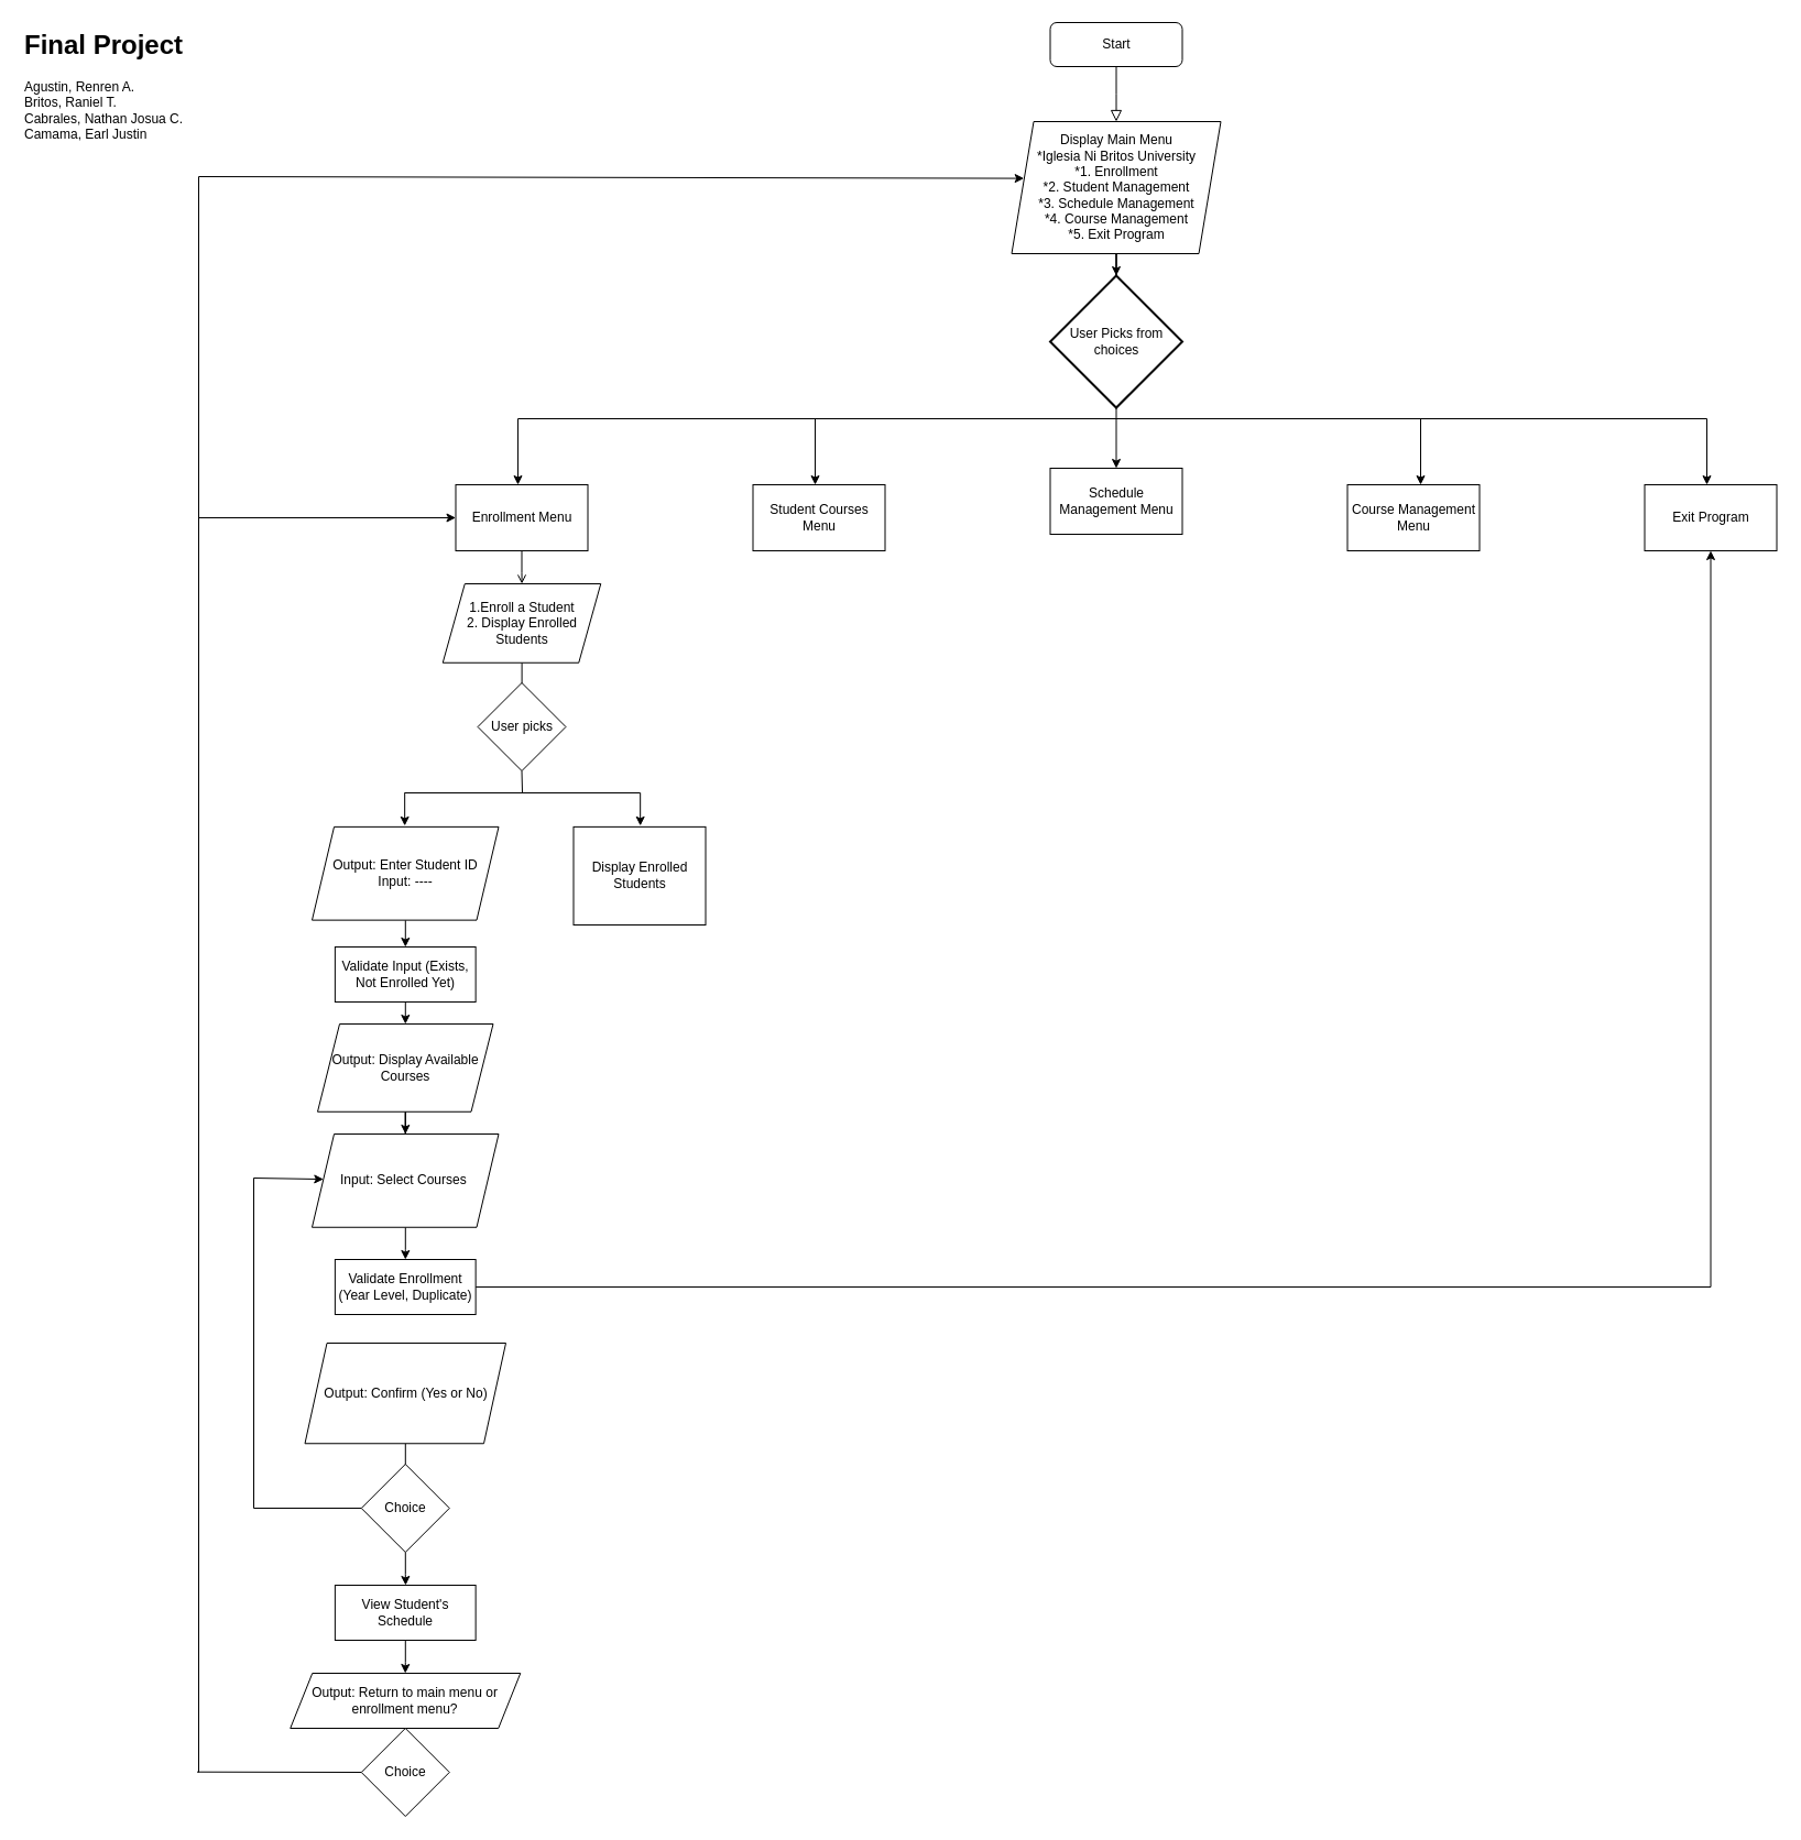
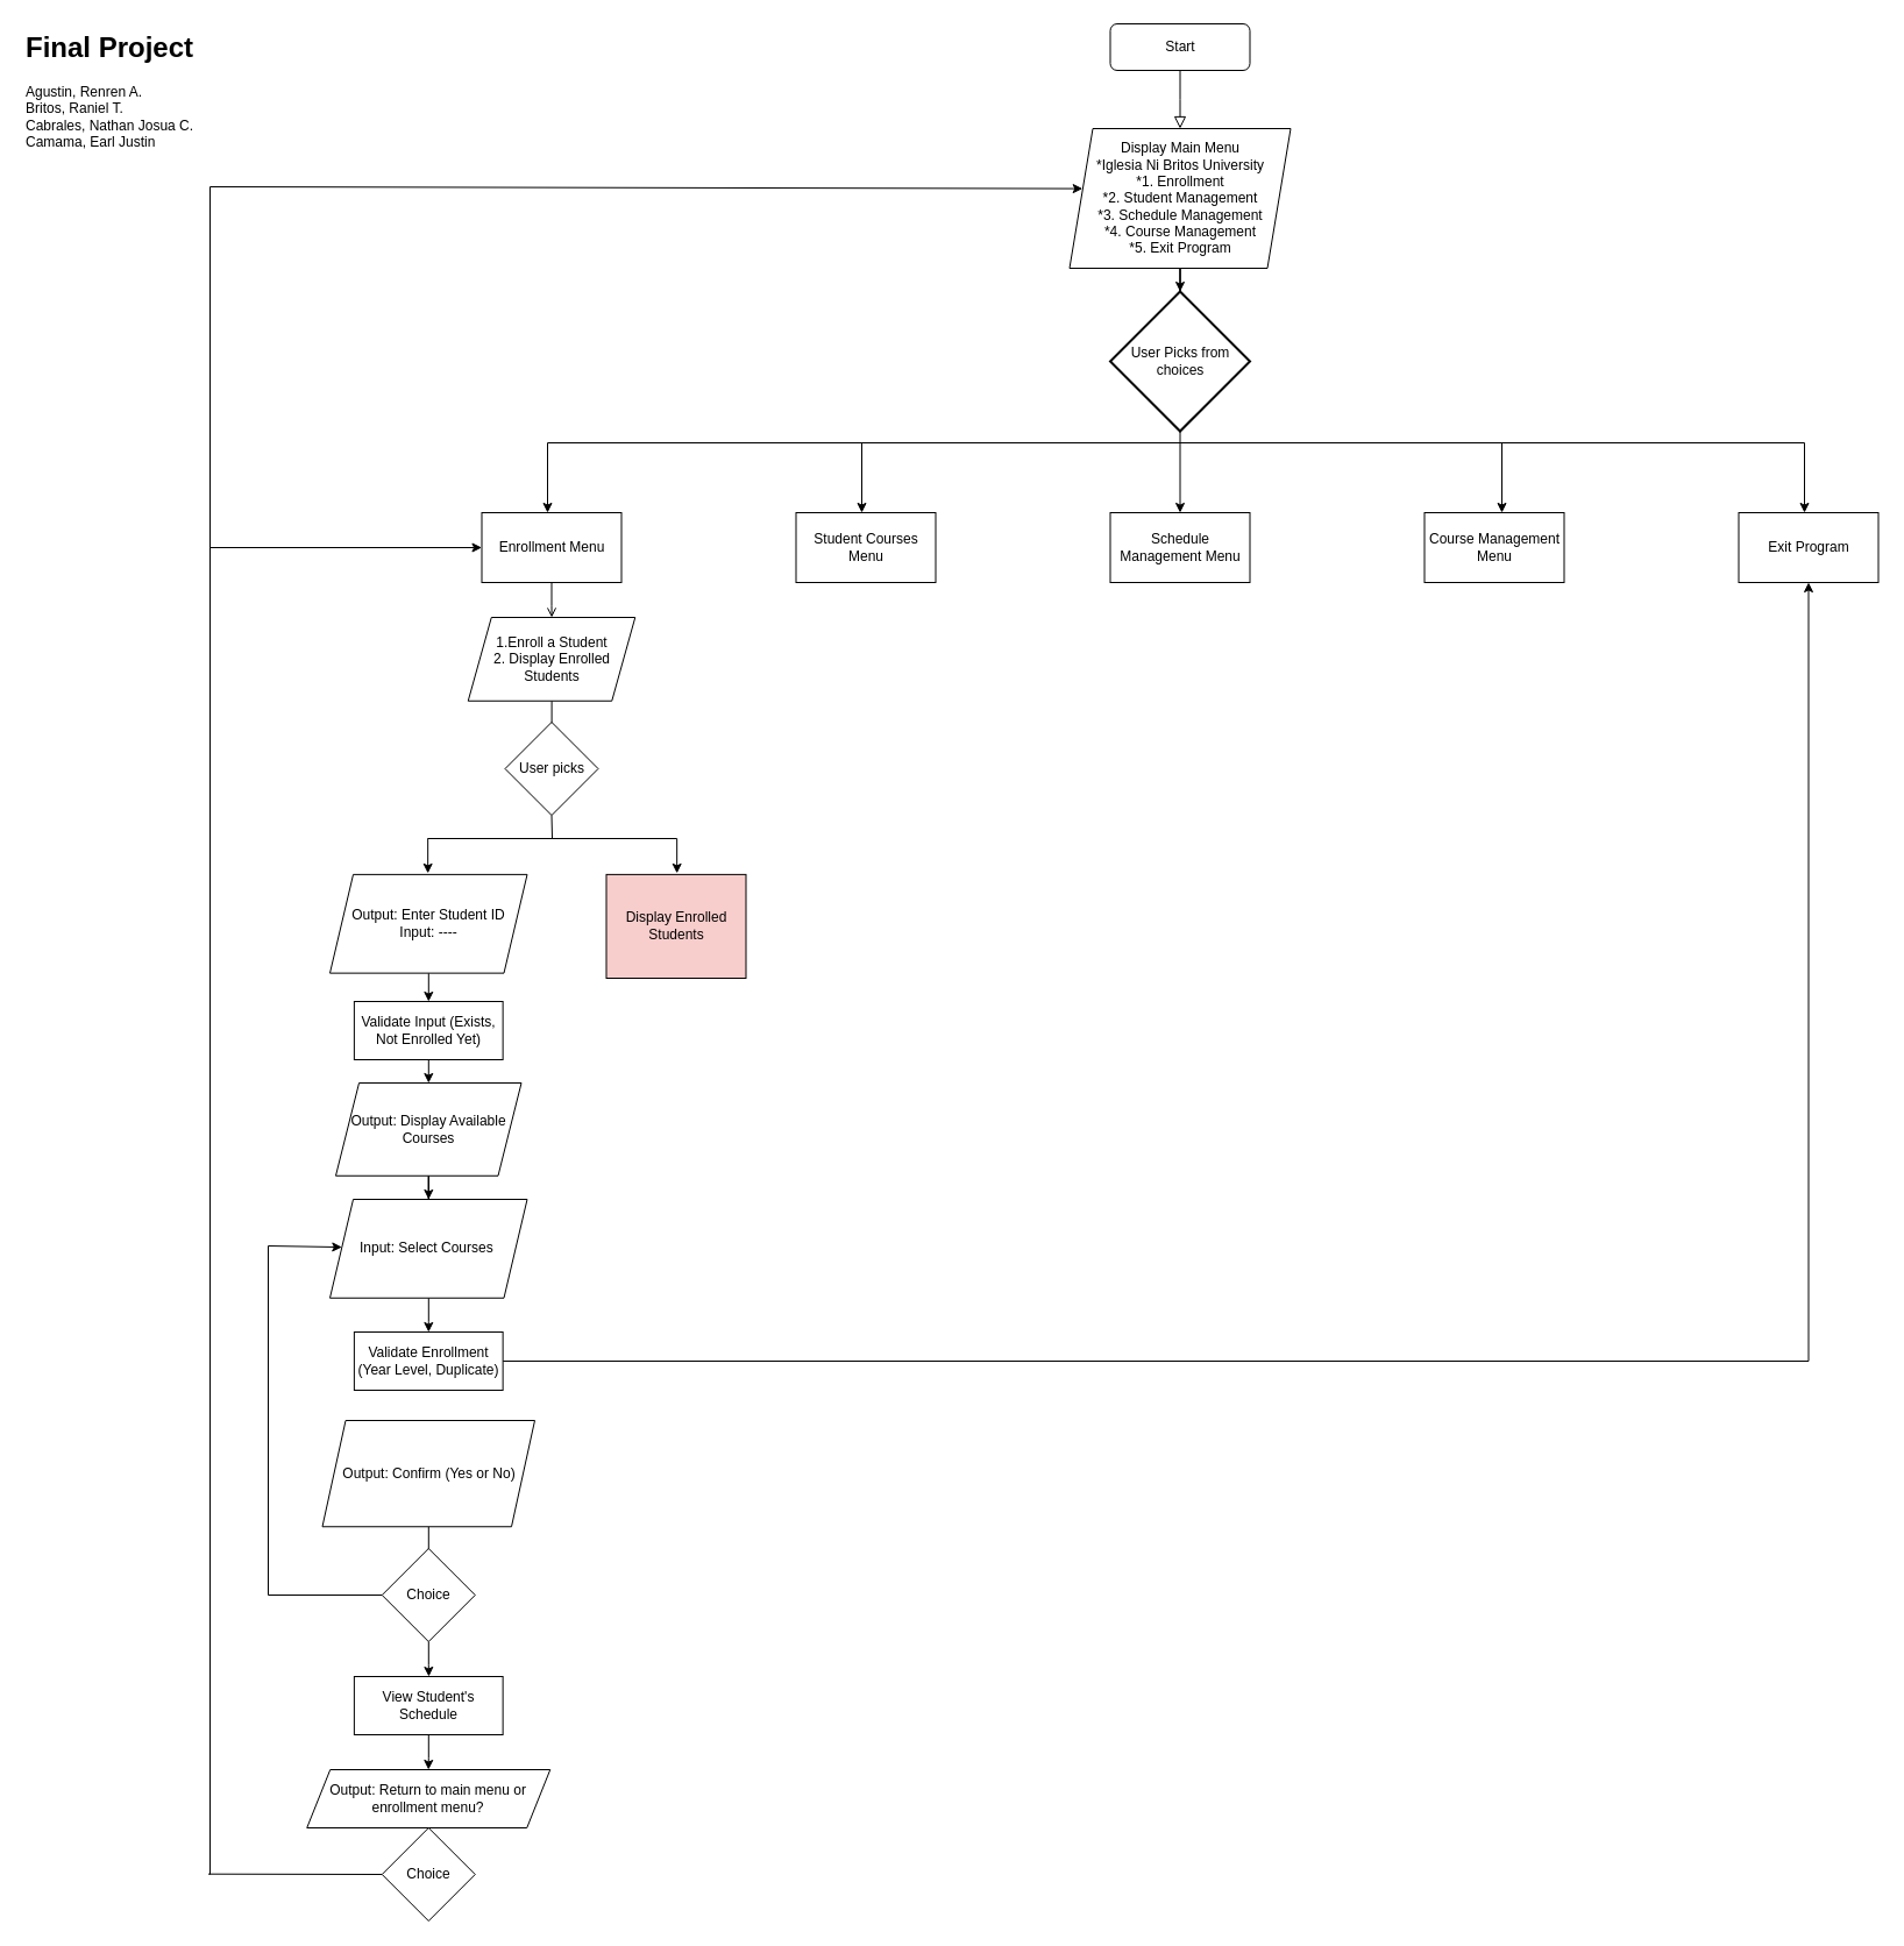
- <mxCell id="8" value="Schedule Management Menu" style="rounded=0;whiteSpace=wrap;html=1;" vertex="1" parent="1"><mxGeometry x="953.5" y="425" width="120" height="60" as="geometry" /></mxCell>
+ <mxCell id="8" value="Schedule Management Menu" style="rounded=0;whiteSpace=wrap;html=1;" vertex="1" parent="1"><mxGeometry x="953.5" y="440" width="120" height="60" as="geometry" /></mxCell>
- <mxCell id="25" value="Display Enrolled Students" style="rounded=0;whiteSpace=wrap;html=1;" vertex="1" parent="1"><mxGeometry x="520.5" y="750.88" width="120" height="89.12" as="geometry" /></mxCell>
+ <mxCell id="25" value="Display Enrolled Students" style="rounded=0;whiteSpace=wrap;html=1;fillColor=#f8cecc;" vertex="1" parent="1"><mxGeometry x="520.5" y="750.88" width="120" height="89.12" as="geometry" /></mxCell>
